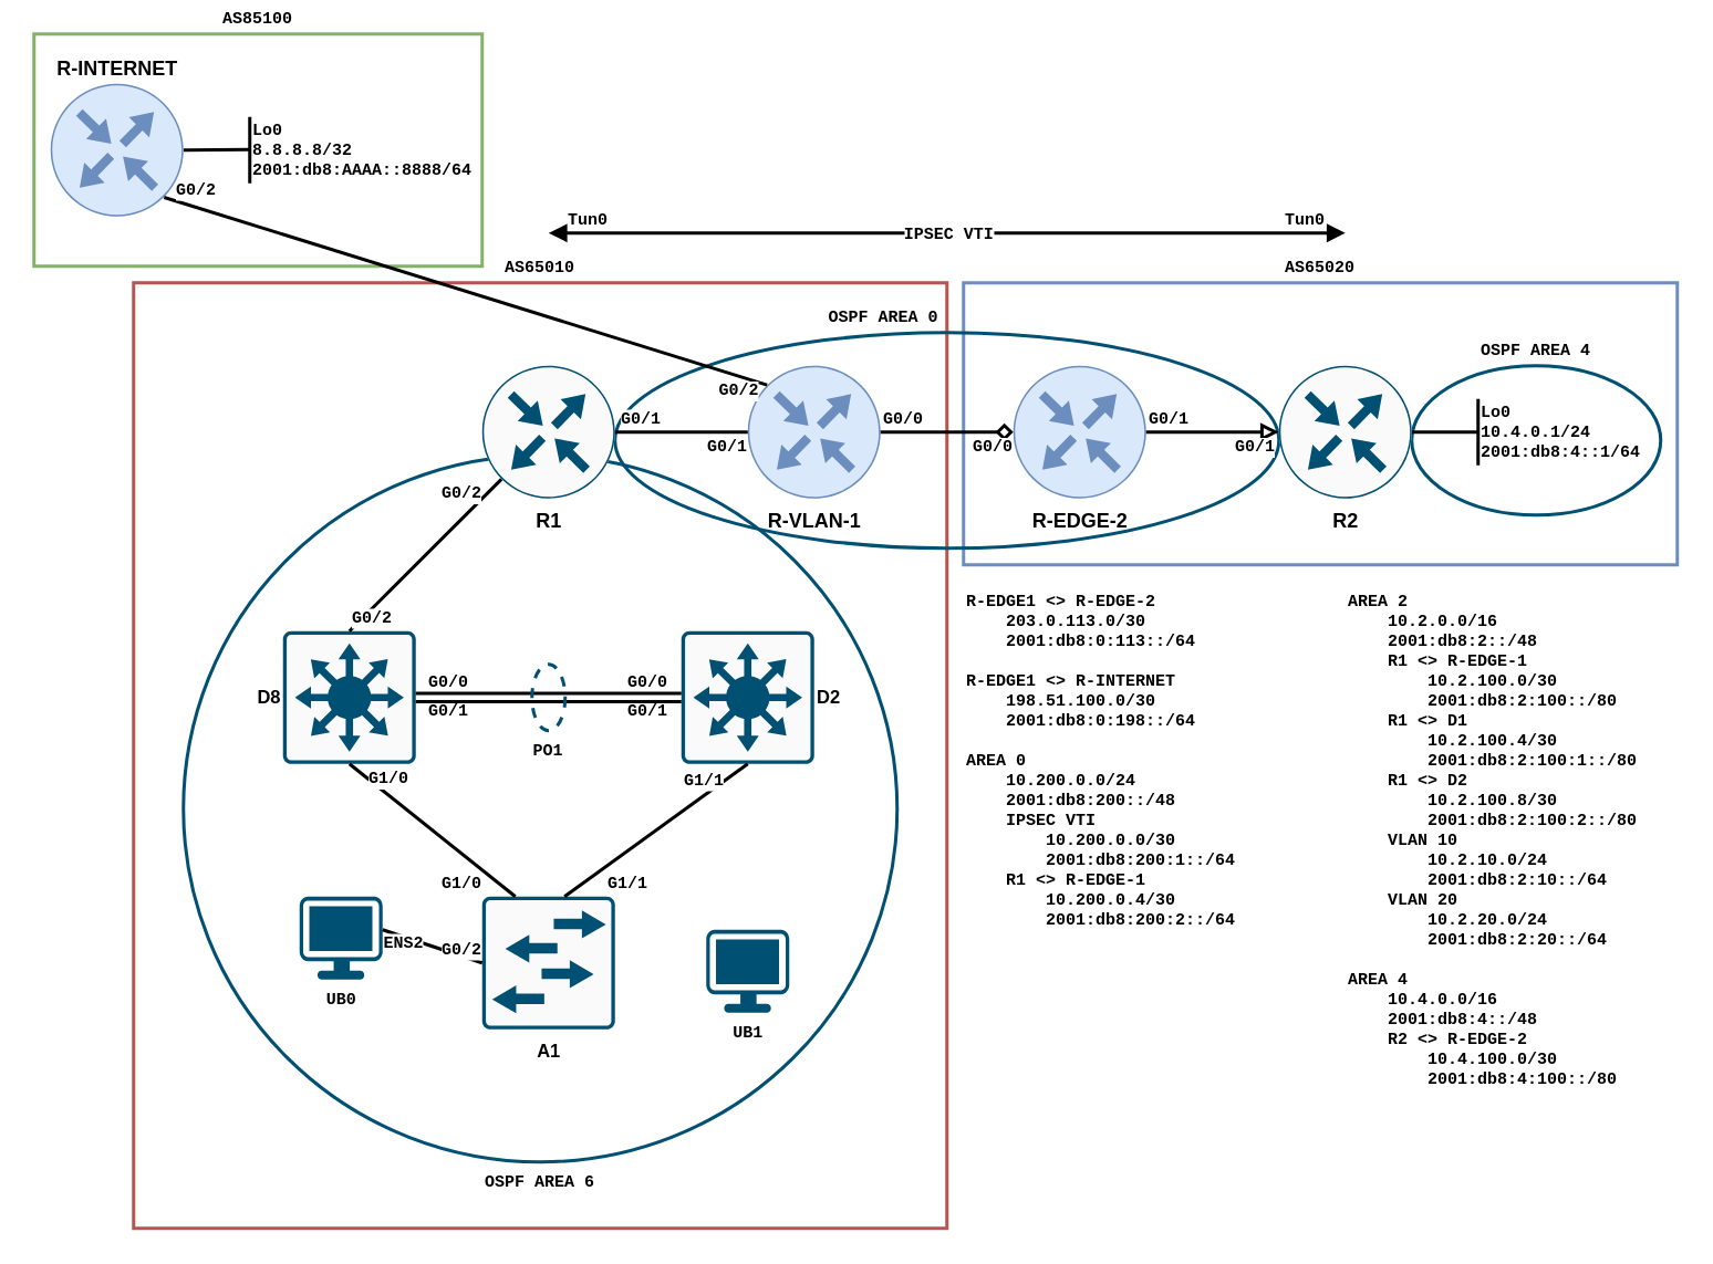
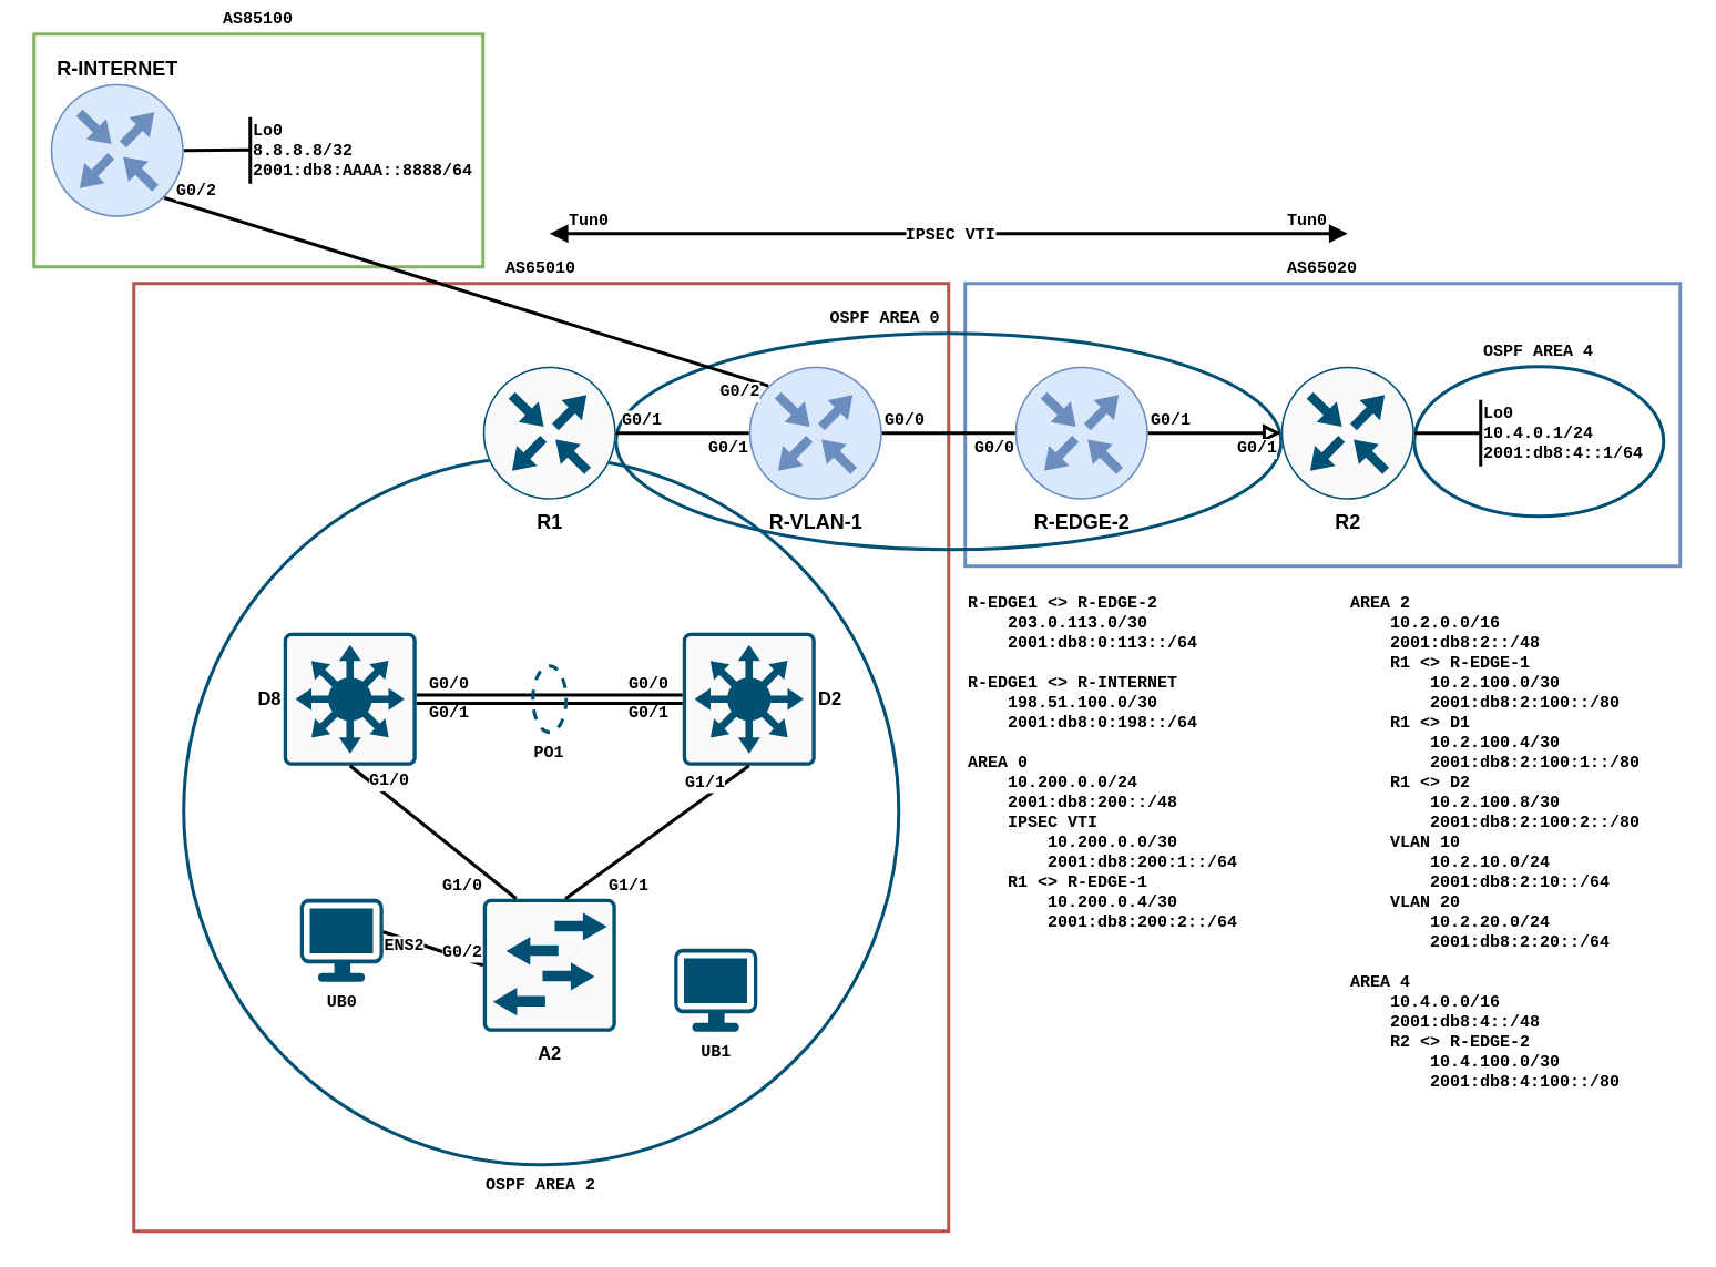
- <mxCell id="10" value="" style="endArrow=diamond;html=1;rounded=0;strokeWidth=2;jumpStyle=gap;endFill=0;exitX=1;exitY=0.5;exitDx=0;exitDy=0;exitPerimeter=0;entryX=0;entryY=0.5;entryDx=0;entryDy=0;entryPerimeter=0;" parent="1" source="8" target="9" edge="1"><mxGeometry relative="1" as="geometry"><mxPoint x="650" y="290" as="sourcePoint" /><mxPoint x="810" y="290" as="targetPoint" /></mxGeometry></mxCell>
+ <mxCell id="10" value="" style="endArrow=none;html=1;rounded=0;strokeWidth=2;jumpStyle=gap;endFill=0;exitX=1;exitY=0.5;exitDx=0;exitDy=0;exitPerimeter=0;entryX=0;entryY=0.5;entryDx=0;entryDy=0;entryPerimeter=0;" parent="1" source="8" target="9" edge="1"><mxGeometry relative="1" as="geometry"><mxPoint x="650" y="290" as="sourcePoint" /><mxPoint x="810" y="290" as="targetPoint" /></mxGeometry></mxCell>
- <mxCell id="27" value="" style="endArrow=none;html=1;rounded=0;strokeWidth=2;jumpStyle=gap;endFill=0;exitX=0.5;exitY=0;exitDx=0;exitDy=0;exitPerimeter=0;entryX=0.145;entryY=0.855;entryDx=0;entryDy=0;entryPerimeter=0;" parent="1" source="18" target="23" edge="1"><mxGeometry relative="1" as="geometry"><mxPoint x="180" y="360" as="sourcePoint" /><mxPoint x="260" y="360" as="targetPoint" /></mxGeometry></mxCell>
- <mxCell id="28" value="G0/2" style="edgeLabel;resizable=0;html=1;align=left;verticalAlign=bottom;sketch=0;pointerEvents=1;strokeColor=#005073;fillColor=#FAFAFA;fontFamily=Courier New;fontStyle=1;fontSize=10;" parent="27" connectable="0" vertex="1"><mxGeometry x="-1" relative="1" as="geometry" /></mxCell>
- <mxCell id="29" value="G0/2" style="edgeLabel;resizable=0;html=1;align=right;verticalAlign=bottom;sketch=0;pointerEvents=1;strokeColor=#005073;fillColor=#FAFAFA;fontFamily=Courier New;fontStyle=1;fontSize=10;" parent="27" connectable="0" vertex="1"><mxGeometry x="1" relative="1" as="geometry"><mxPoint x="-12" y="17" as="offset" /></mxGeometry></mxCell>
- <mxCell id="56" value="UB1" style="points=[[0.03,0.03,0],[0.5,0,0],[0.97,0.03,0],[1,0.4,0],[0.97,0.745,0],[0.5,1,0],[0.03,0.745,0],[0,0.4,0]];verticalLabelPosition=bottom;sketch=0;html=1;verticalAlign=top;align=center;pointerEvents=1;shape=mxgraph.cisco19.workstation;fillColor=#005073;strokeColor=none;fontFamily=Courier New;fontSize=10;fontStyle=1" parent="1" vertex="1"><mxGeometry x="425" y="560" width="50" height="50" as="geometry" /></mxCell>
+ <mxCell id="56" value="UB1" style="points=[[0.03,0.03,0],[0.5,0,0],[0.97,0.03,0],[1,0.4,0],[0.97,0.745,0],[0.5,1,0],[0.03,0.745,0],[0,0.4,0]];verticalLabelPosition=bottom;sketch=0;html=1;verticalAlign=top;align=center;pointerEvents=1;shape=mxgraph.cisco19.workstation;fillColor=#005073;strokeColor=none;fontFamily=Courier New;fontSize=10;fontStyle=1" parent="1" vertex="1"><mxGeometry x="405" y="570" width="50" height="50" as="geometry" /></mxCell>
- <mxCell id="30" value="A1" style="points=[&#10;    [0.015,0.015,0],&#10;    [0.985,0.015,0],&#10;    [0.985,0.985,0],&#10;    [0.015,0.985,0],&#10;&#10;    [0.12,0,0],&#10;    [0.25,0,0],&#10;    [0.37,0,0],&#10;    [0.5,0,0],&#10;    [0.62,0,0],&#10;    [0.75,0,0],&#10;    [0.87,0,0],&#10;    &#10;    [1,0.12,0],&#10;    [1,0.25,0],&#10;    [1,0.37,0],&#10;    [1,0.5,0],&#10;    [1,0.62,0],&#10;    [1,0.75,0],&#10;    [1,0.87,0],&#10;    &#10;    [0.12,1,0],&#10;    [0.25,1,0],&#10;    [0.37,1,0],&#10;    [0.5,1,0],&#10;    [0.62,1,0],&#10;    [0.75,1,0],&#10;    [0.87,1,0],&#10;    &#10;    [0,0.12,0],&#10;    [0,0.25,0],&#10;    [0,0.37,0],&#10;    [0,0.5,0],&#10;    [0,0.62,0],&#10;    [0,0.75,0],&#10;    [0,0.87,0]&#10;];&#10;verticalLabelPosition=bottom;html=1;verticalAlign=top;aspect=fixed;align=center;pointerEvents=1;shape=mxgraph.cisco19.rect;prIcon=l2_switch;fillColor=#FAFAFA;strokeColor=#005073;fontStyle=1;labelPosition=center;verticalLabelPosition=bottom;sketch=0;fontFamily=Helvetica;fontSize=11;" parent="1" vertex="1"><mxGeometry x="290" y="540" width="80" height="80" as="geometry" /></mxCell>
+ <mxCell id="30" value="A2" style="points=[&#10;    [0.015,0.015,0],&#10;    [0.985,0.015,0],&#10;    [0.985,0.985,0],&#10;    [0.015,0.985,0],&#10;&#10;    [0.12,0,0],&#10;    [0.25,0,0],&#10;    [0.37,0,0],&#10;    [0.5,0,0],&#10;    [0.62,0,0],&#10;    [0.75,0,0],&#10;    [0.87,0,0],&#10;    &#10;    [1,0.12,0],&#10;    [1,0.25,0],&#10;    [1,0.37,0],&#10;    [1,0.5,0],&#10;    [1,0.62,0],&#10;    [1,0.75,0],&#10;    [1,0.87,0],&#10;    &#10;    [0.12,1,0],&#10;    [0.25,1,0],&#10;    [0.37,1,0],&#10;    [0.5,1,0],&#10;    [0.62,1,0],&#10;    [0.75,1,0],&#10;    [0.87,1,0],&#10;    &#10;    [0,0.12,0],&#10;    [0,0.25,0],&#10;    [0,0.37,0],&#10;    [0,0.5,0],&#10;    [0,0.62,0],&#10;    [0,0.75,0],&#10;    [0,0.87,0]&#10;];&#10;verticalLabelPosition=bottom;html=1;verticalAlign=top;aspect=fixed;align=center;pointerEvents=1;shape=mxgraph.cisco19.rect;prIcon=l2_switch;fillColor=#FAFAFA;strokeColor=#005073;fontStyle=1;labelPosition=center;verticalLabelPosition=bottom;sketch=0;fontFamily=Helvetica;fontSize=11;" parent="1" vertex="1"><mxGeometry x="290" y="540" width="80" height="80" as="geometry" /></mxCell>
- <mxCell id="5" value="OSPF AREA 6" style="ellipse;whiteSpace=wrap;html=1;sketch=0;pointerEvents=1;fontFamily=Courier New;fontSize=10;strokeColor=#005073;strokeWidth=2;fillColor=none;verticalAlign=top;labelPosition=center;verticalLabelPosition=bottom;align=center;fontStyle=1" parent="1" vertex="1"><mxGeometry x="110" y="274" width="430" height="426" as="geometry" /></mxCell>
+ <mxCell id="5" value="OSPF AREA 2" style="ellipse;whiteSpace=wrap;html=1;sketch=0;pointerEvents=1;fontFamily=Courier New;fontSize=10;strokeColor=#005073;strokeWidth=2;fillColor=none;verticalAlign=top;labelPosition=center;verticalLabelPosition=bottom;align=center;fontStyle=1" parent="1" vertex="1"><mxGeometry x="110" y="274" width="430" height="426" as="geometry" /></mxCell>
